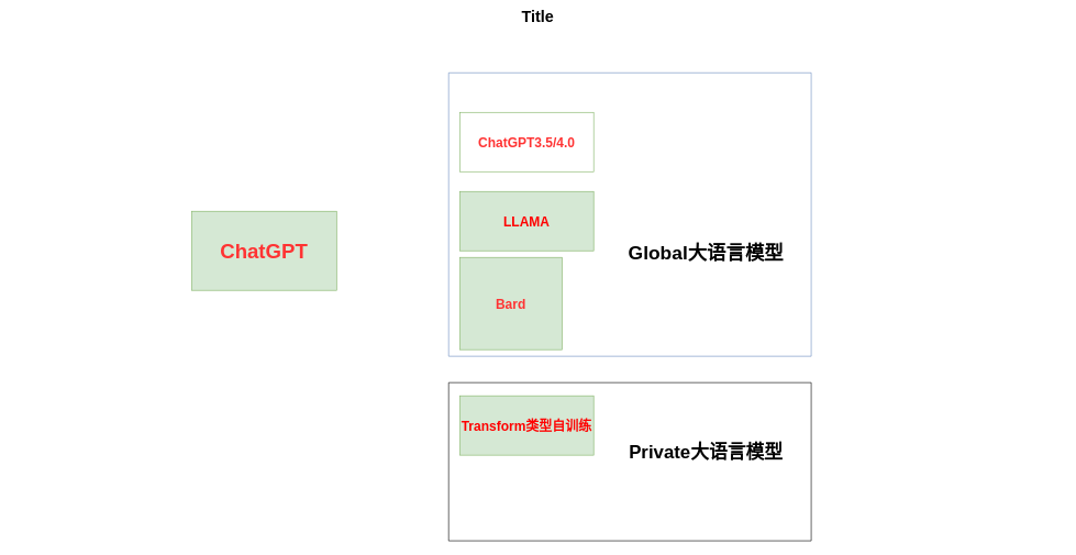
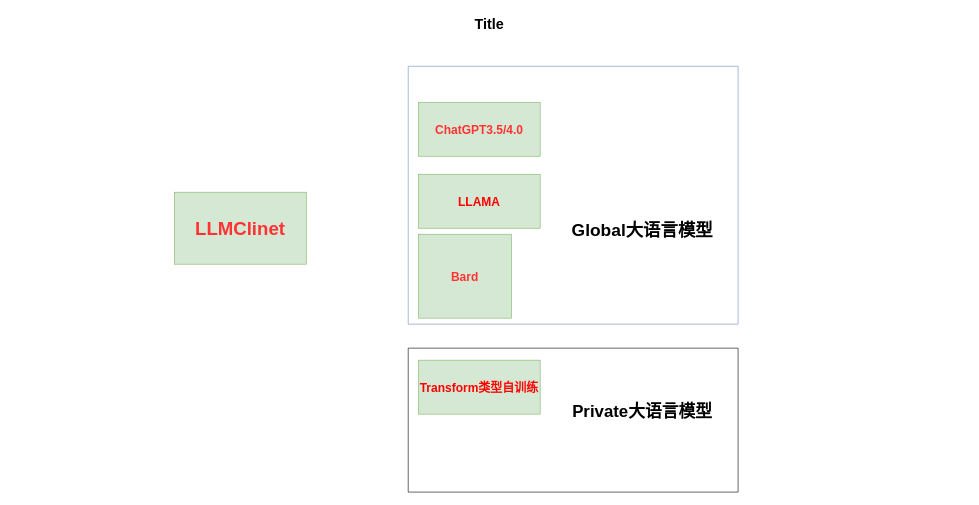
- <mxCell id="2" value="Title" style="text;strokeColor=none;fillColor=none;html=1;fontSize=24;fontStyle=1;verticalAlign=middle;align=center;" parent="1" vertex="1"><mxGeometry x="20" y="5" width="1590" height="40" as="geometry" /></mxCell>
+ <mxCell id="2" value="Title" style="text;strokeColor=none;fillColor=none;html=1;fontSize=24;fontStyle=1;verticalAlign=middle;align=center;" parent="1" vertex="1"><mxGeometry x="20" y="20" width="1590" height="40" as="geometry" /></mxCell>
- <mxCell id="4" value="&lt;font color=&quot;#ff3333&quot; size=&quot;1&quot; style=&quot;&quot;&gt;&lt;b style=&quot;font-size: 20px;&quot;&gt;ChatGPT3.5/4.0&lt;/b&gt;&lt;/font&gt;" style="rounded=0;whiteSpace=wrap;html=1;fillColor=#ffffff;strokeColor=#82b366;" parent="1" vertex="1"><mxGeometry x="697" y="170" width="203" height="90" as="geometry" /></mxCell>
+ <mxCell id="4" value="&lt;font color=&quot;#ff3333&quot; size=&quot;1&quot; style=&quot;&quot;&gt;&lt;b style=&quot;font-size: 20px;&quot;&gt;ChatGPT3.5/4.0&lt;/b&gt;&lt;/font&gt;" style="rounded=0;whiteSpace=wrap;html=1;fillColor=#d5e8d4;strokeColor=#82b366;" parent="1" vertex="1"><mxGeometry x="697" y="170" width="203" height="90" as="geometry" /></mxCell>
- <mxCell id="3" value="&lt;b&gt;&lt;font color=&quot;#ff3333&quot; style=&quot;font-size: 31px;&quot;&gt;ChatGPT&lt;/font&gt;&lt;/b&gt;" style="whiteSpace=wrap;html=1;fillColor=#d5e8d4;strokeColor=#82b366;" parent="1" vertex="1"><mxGeometry x="290" y="320" width="220" height="120" as="geometry" /></mxCell>
+ <mxCell id="3" value="&lt;b&gt;&lt;font color=&quot;#ff3333&quot; style=&quot;font-size: 31px;&quot;&gt;LLMClinet&lt;/font&gt;&lt;/b&gt;" style="whiteSpace=wrap;html=1;fillColor=#d5e8d4;strokeColor=#82b366;" parent="1" vertex="1"><mxGeometry x="290" y="320" width="220" height="120" as="geometry" /></mxCell>
